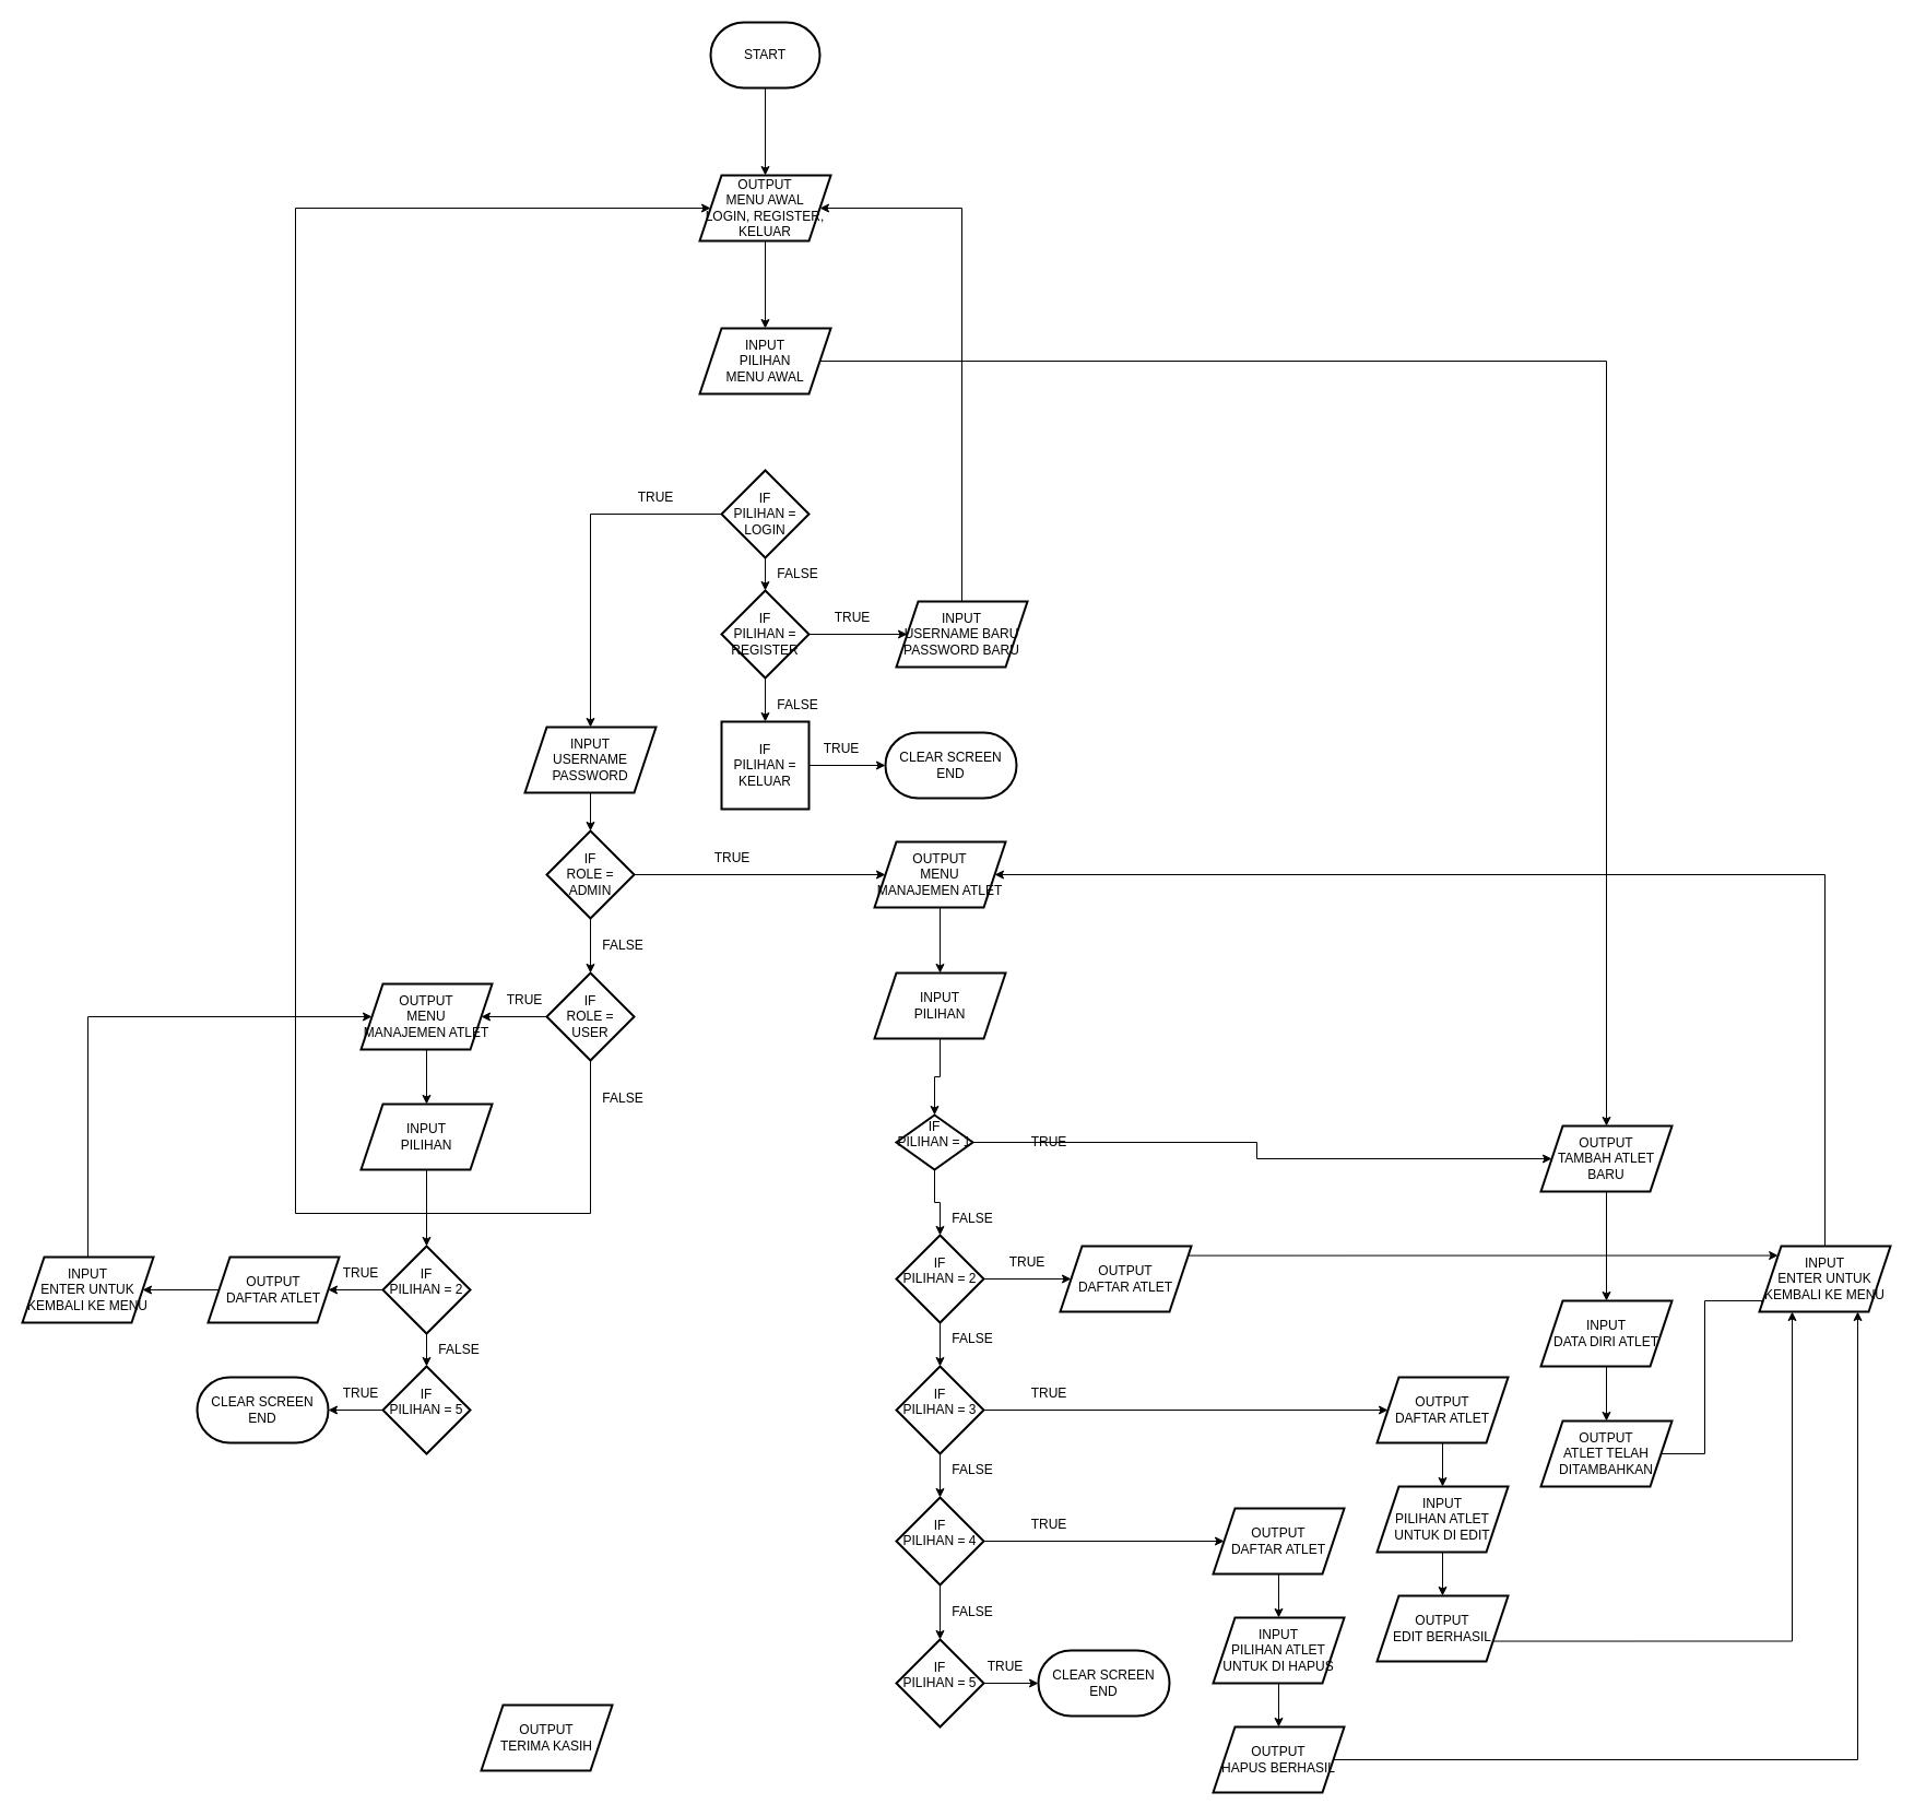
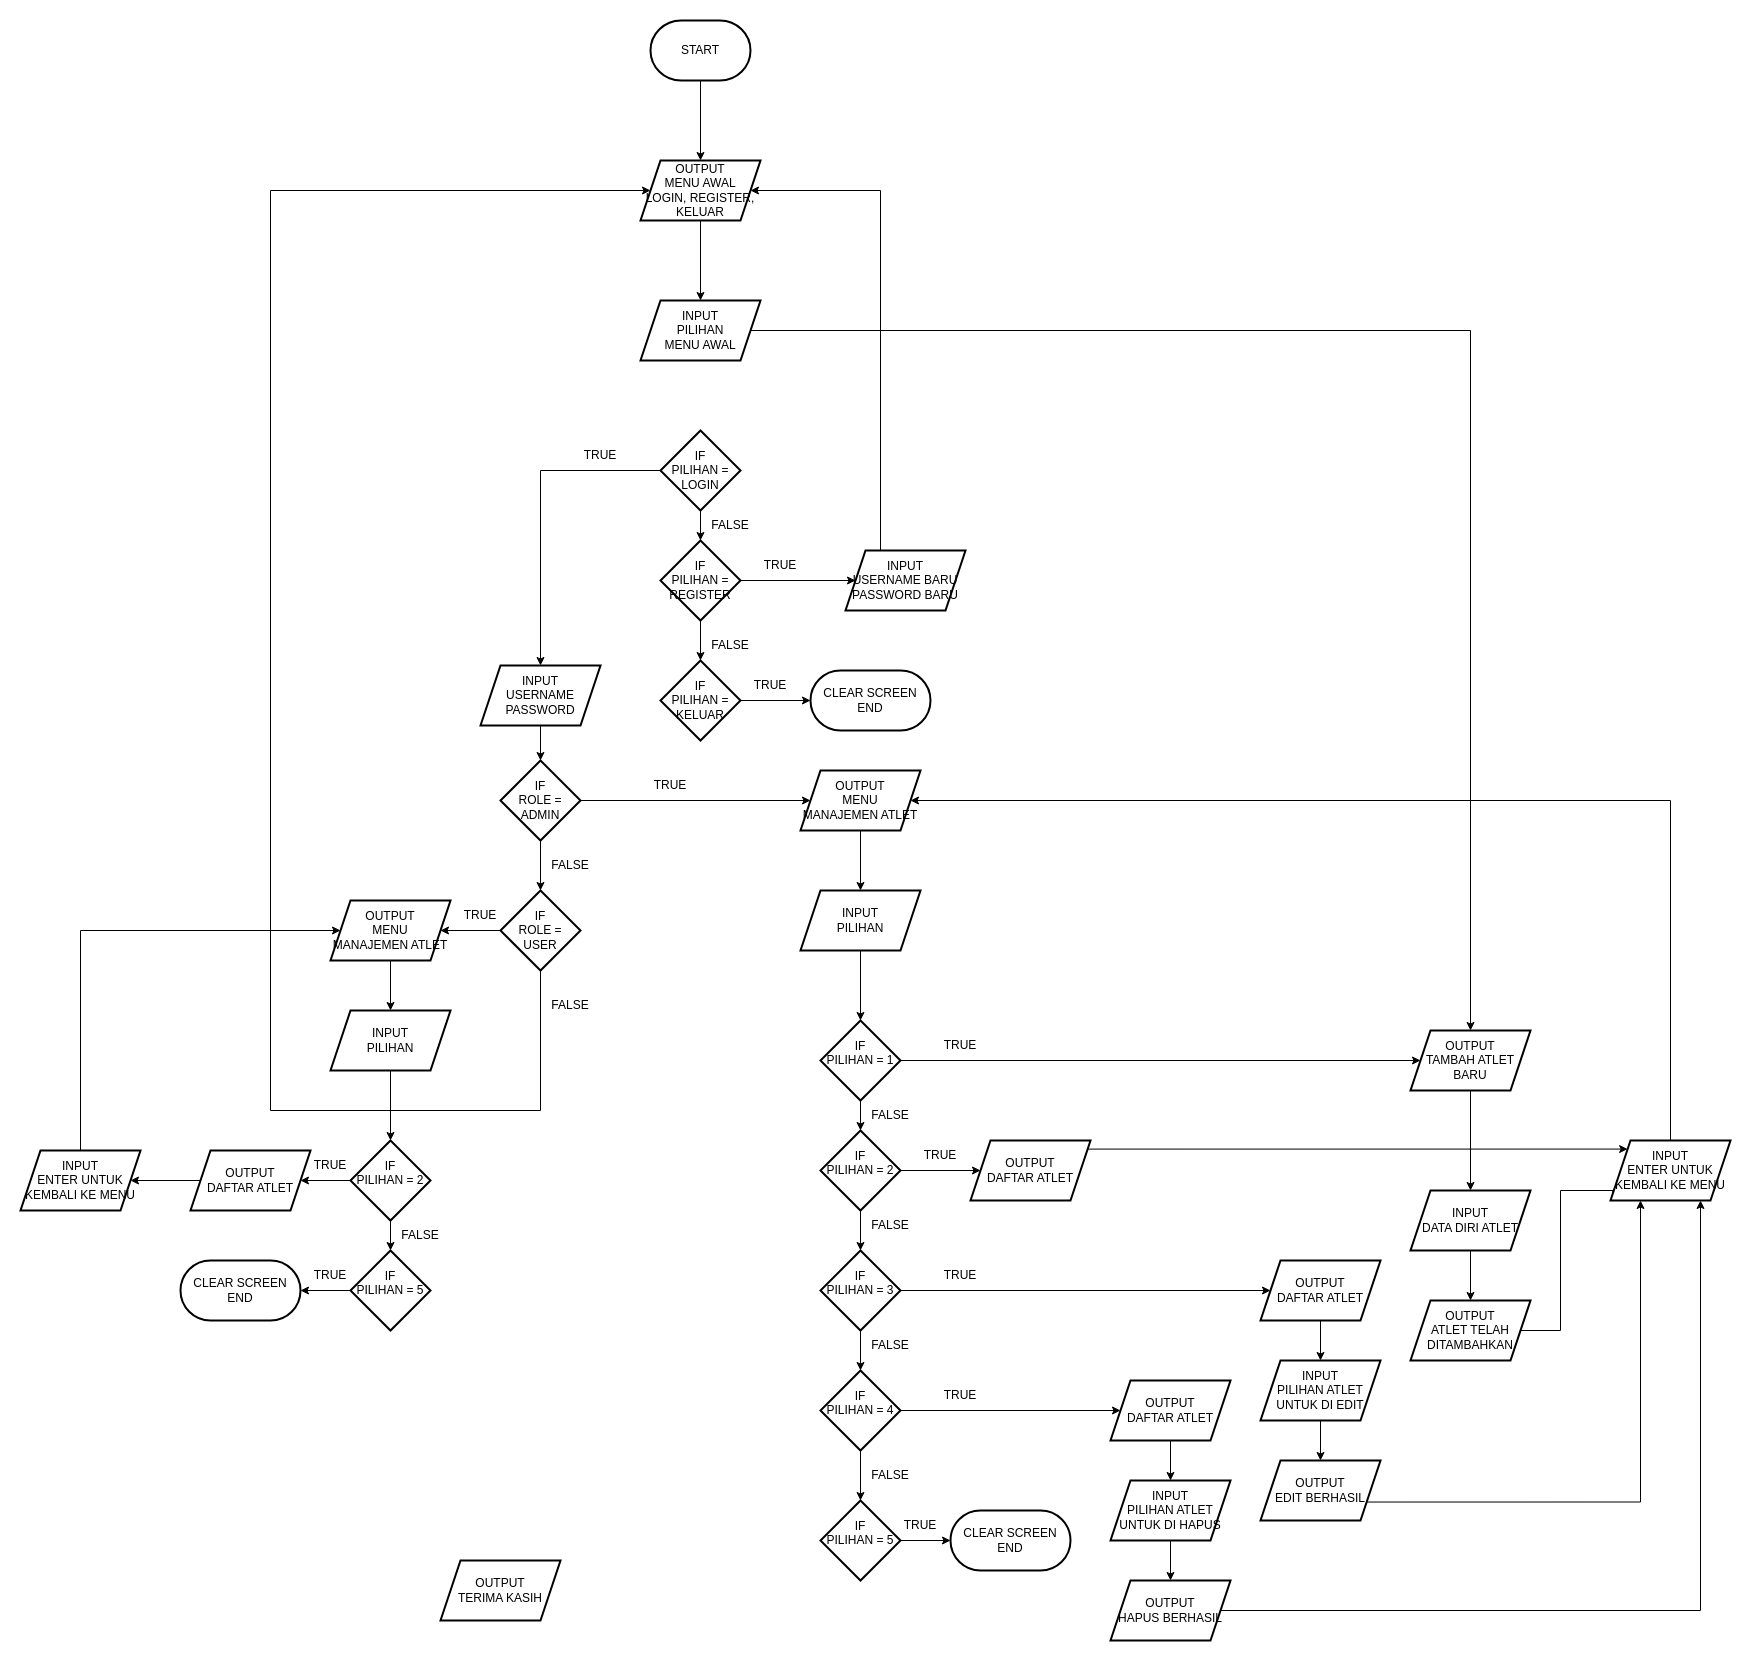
- <mxCell id="15" value="INPUT&lt;div&gt;USERNAME BARU&lt;/div&gt;&lt;div&gt;PASSWORD BARU&lt;/div&gt;" style="shape=parallelogram;perimeter=parallelogramPerimeter;whiteSpace=wrap;html=1;fixedSize=1;strokeWidth=2;" parent="1" vertex="1"><mxGeometry x="820" y="550" width="120" height="60" as="geometry" /></mxCell>
+ <mxCell id="15" value="INPUT&lt;div&gt;USERNAME BARU&lt;/div&gt;&lt;div&gt;PASSWORD BARU&lt;/div&gt;" style="shape=parallelogram;perimeter=parallelogramPerimeter;whiteSpace=wrap;html=1;fixedSize=1;strokeWidth=2;" parent="1" vertex="1"><mxGeometry x="845" y="550" width="120" height="60" as="geometry" /></mxCell>
- <mxCell id="63" value="IF&lt;div&gt;PILIHAN =&lt;/div&gt;&lt;div&gt;KELUAR&lt;/div&gt;" style="whiteSpace=wrap;html=1;strokeWidth=2;rounded=0;" vertex="1" parent="1"><mxGeometry x="660" y="660" width="80" height="80" as="geometry" /></mxCell>
+ <mxCell id="63" value="IF&lt;div&gt;PILIHAN =&lt;/div&gt;&lt;div&gt;KELUAR&lt;/div&gt;" style="rhombus;whiteSpace=wrap;html=1;strokeWidth=2;" vertex="1" parent="1"><mxGeometry x="660" y="660" width="80" height="80" as="geometry" /></mxCell>
- <mxCell id="25" value="IF&lt;div&gt;PILIHAN = 1&lt;/div&gt;&lt;div&gt;&lt;br&gt;&lt;/div&gt;" style="rhombus;whiteSpace=wrap;html=1;strokeWidth=2;" parent="1" vertex="1"><mxGeometry x="820" y="1020" width="70" height="50" as="geometry" /></mxCell>
+ <mxCell id="25" value="IF&lt;div&gt;PILIHAN = 1&lt;/div&gt;&lt;div&gt;&lt;br&gt;&lt;/div&gt;" style="rhombus;whiteSpace=wrap;html=1;strokeWidth=2;" parent="1" vertex="1"><mxGeometry x="820" y="1020" width="80" height="80" as="geometry" /></mxCell>
